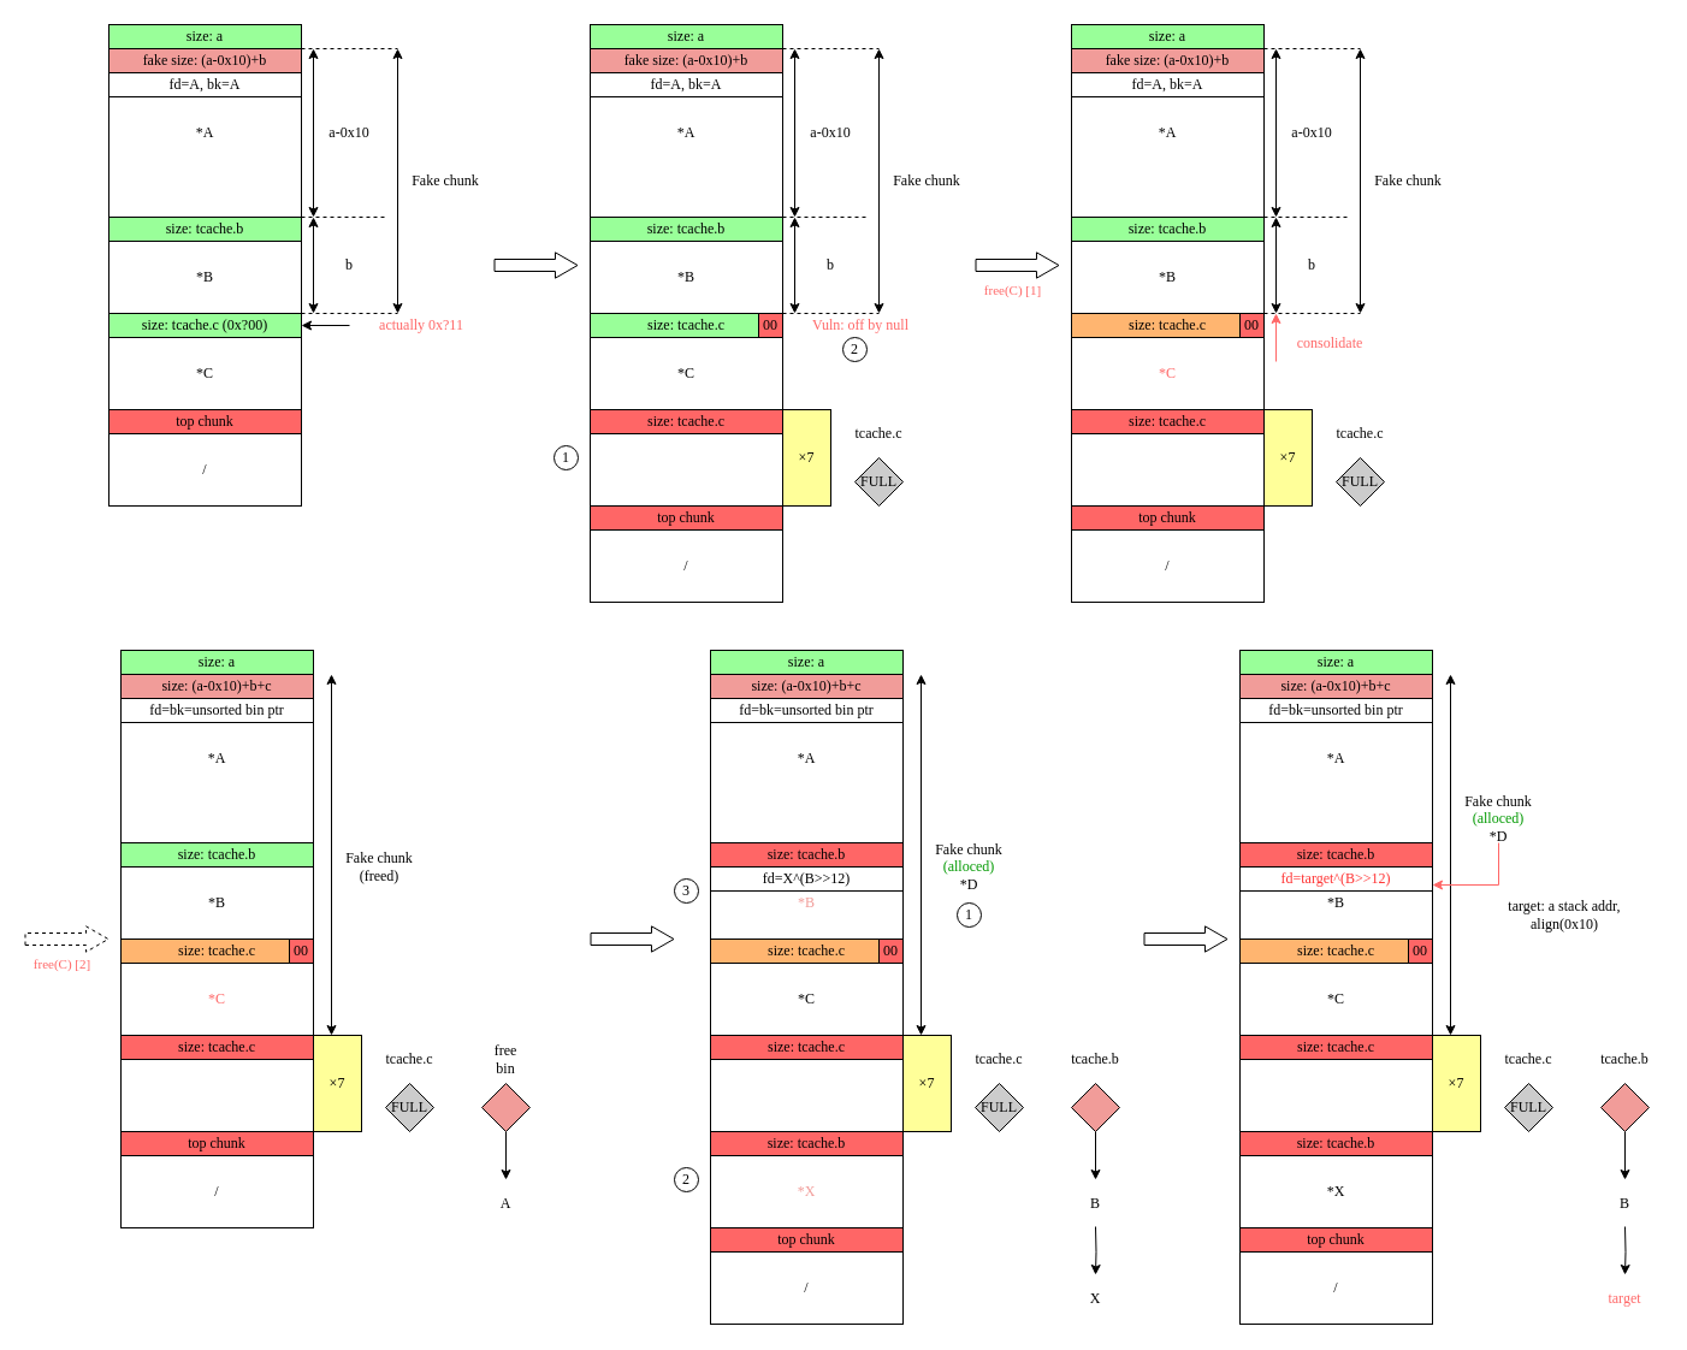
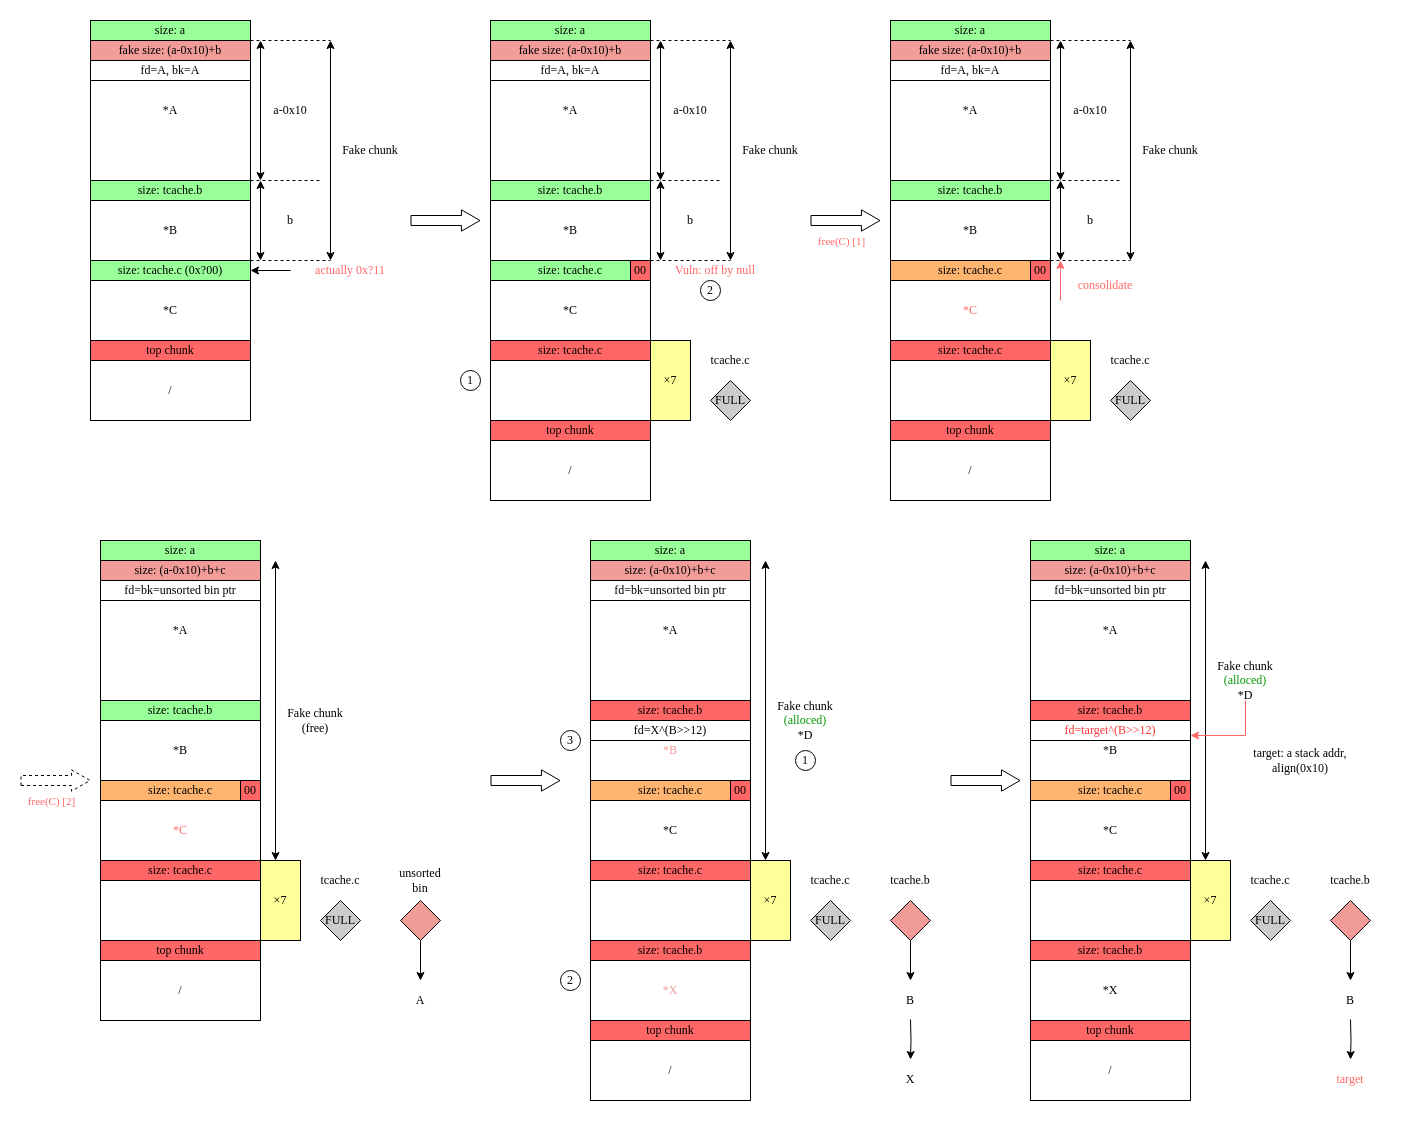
- <mxCell id="109" value="Fake chunk&lt;br&gt;(freed)" style="text;html=1;strokeColor=none;fillColor=none;align=center;verticalAlign=middle;whiteSpace=wrap;rounded=0;fontFamily=Cascadia Mono;" vertex="1" parent="1"><mxGeometry x="275" y="700" width="80" height="40" as="geometry" /></mxCell>
+ <mxCell id="109" value="Fake chunk&lt;br&gt;(free)" style="text;html=1;strokeColor=none;fillColor=none;align=center;verticalAlign=middle;whiteSpace=wrap;rounded=0;fontFamily=Cascadia Mono;" vertex="1" parent="1"><mxGeometry x="275" y="700" width="80" height="40" as="geometry" /></mxCell>
- <mxCell id="119" value="free&lt;br&gt;bin" style="text;html=1;strokeColor=none;fillColor=none;align=center;verticalAlign=middle;whiteSpace=wrap;rounded=0;fontFamily=Cascadia Mono;fontColor=#000000;" vertex="1" parent="1"><mxGeometry x="390" y="860" width="60" height="40" as="geometry" /></mxCell>
+ <mxCell id="119" value="unsorted&lt;br&gt;bin" style="text;html=1;strokeColor=none;fillColor=none;align=center;verticalAlign=middle;whiteSpace=wrap;rounded=0;fontFamily=Cascadia Mono;fontColor=#000000;" vertex="1" parent="1"><mxGeometry x="390" y="860" width="60" height="40" as="geometry" /></mxCell>
